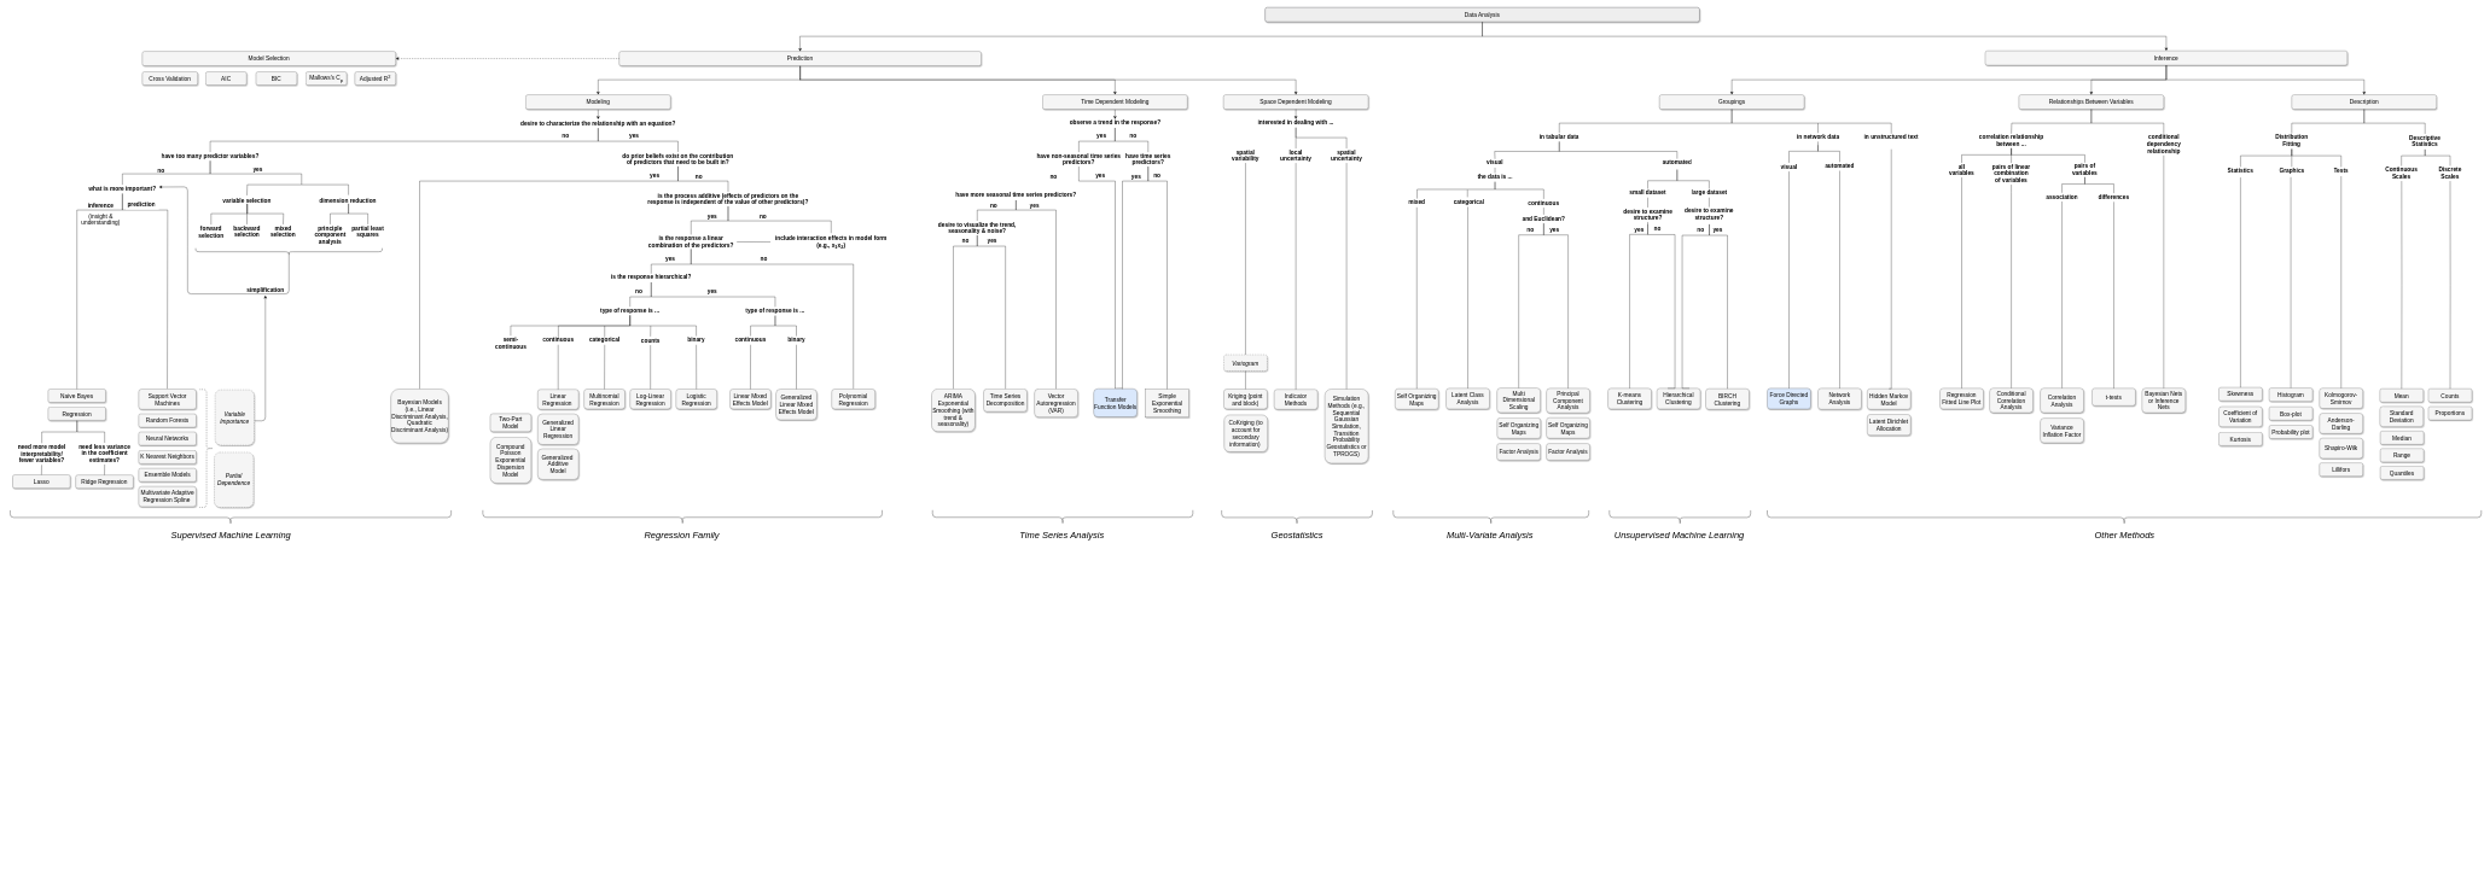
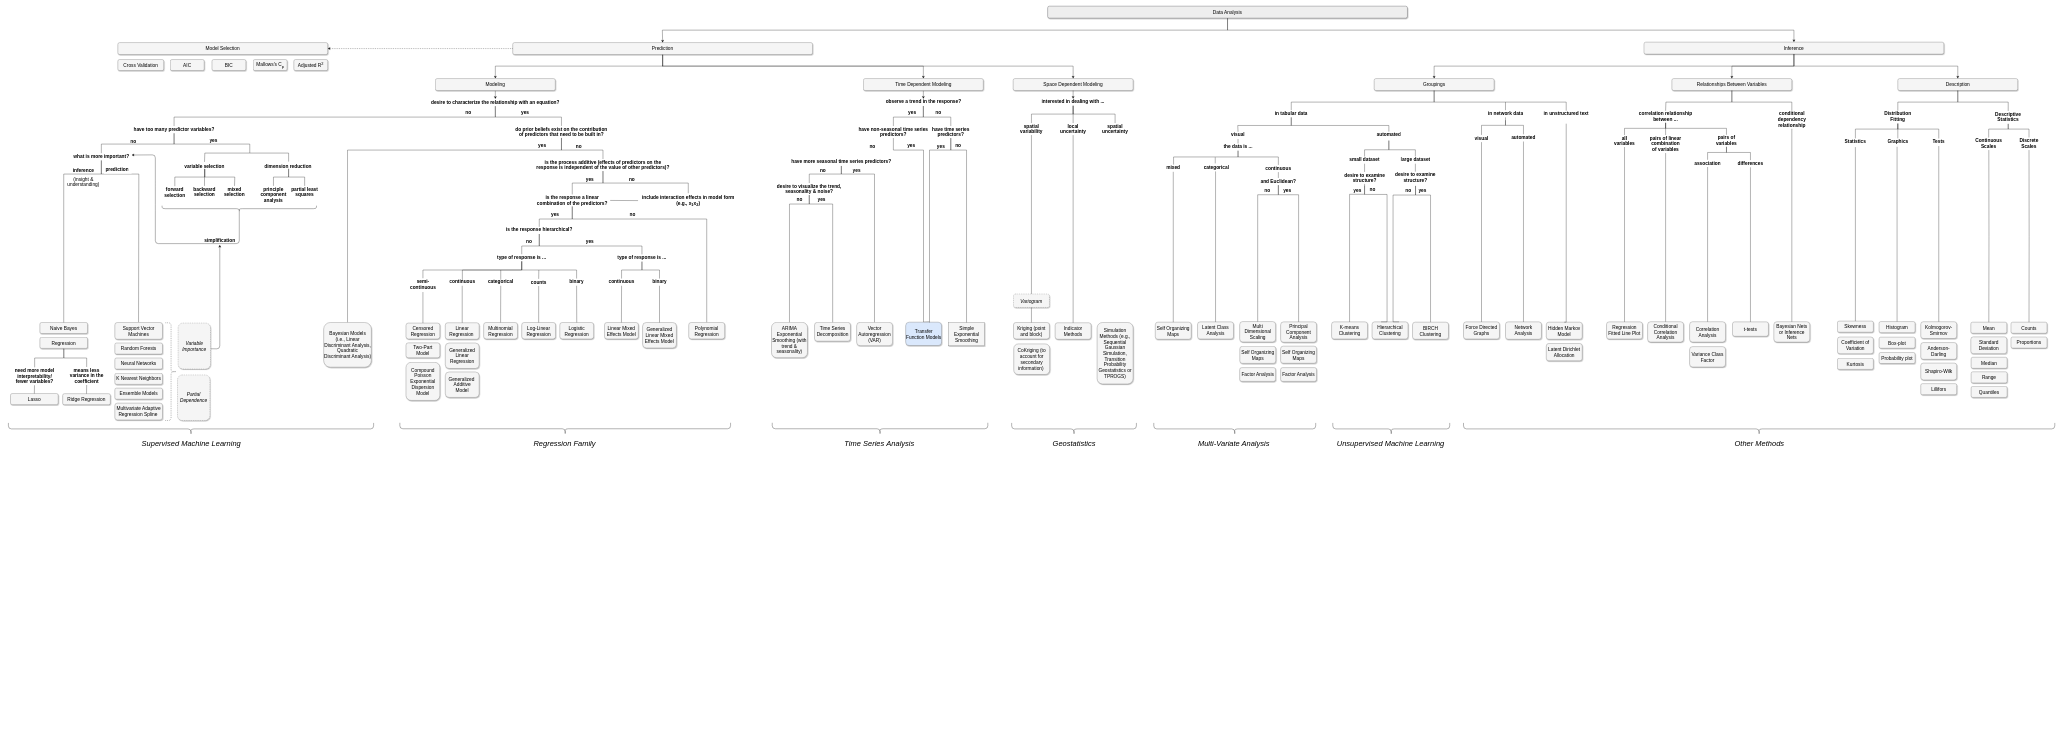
+ <mxCell id="264" style="edgeStyle=orthogonalEdgeStyle;html=1;startSize=6;endFill=0;endSize=6;strokeWidth=1;fontSize=16;rounded=0;endArrow=none;entryX=0.5;entryY=0;entryDx=0;entryDy=0;exitX=0.5;exitY=1;exitDx=0;exitDy=0;" parent="1" source="251" target="256" edge="1"><mxGeometry relative="1" as="geometry"><Array as="points"><mxPoint x="3576" y="380" /><mxPoint x="3437" y="380" /></Array><mxPoint x="3566.273" y="381" as="sourcePoint" /><mxPoint x="3560.818" y="421.909" as="targetPoint" /></mxGeometry></mxCell>
- <mxCell id="265" style="edgeStyle=orthogonalEdgeStyle;html=1;startSize=6;endFill=0;endSize=6;strokeWidth=1;fontSize=16;rounded=0;endArrow=none;exitX=0.5;exitY=1;entryX=0.5;entryY=0;exitDx=0;exitDy=0;entryDx=0;entryDy=0;" parent="1" source="253" target="255" edge="1"><mxGeometry relative="1" as="geometry"><Array as="points"><mxPoint x="3716" y="452" /></Array><mxPoint x="3586" y="462" as="sourcePoint" /><mxPoint x="3586" y="1086" as="targetPoint" /></mxGeometry></mxCell>
+ <mxCell id="272" value="" style="endArrow=none;html=1;fontFamily=Helvetica;fontSize=16;exitX=0.5;exitY=0;exitDx=0;exitDy=0;entryX=0.5;entryY=1;entryDx=0;entryDy=0;" parent="1" source="269" target="268" edge="1"><mxGeometry width="50" height="50" relative="1" as="geometry"><mxPoint x="1548.5" y="1086" as="sourcePoint" /><mxPoint x="1408" y="990" as="targetPoint" /></mxGeometry></mxCell>
+ <mxCell id="269" value="Censored Regression" style="whiteSpace=wrap;html=1;rounded=1;shadow=1;strokeWidth=1;fontSize=16;align=center;fillColor=#f5f5f5;strokeColor=#666666;" parent="1" vertex="1"><mxGeometry x="1351" y="1077" width="113" height="53" as="geometry" /></mxCell>
- <mxCell id="146" value="Force Directed Graphs&lt;br&gt;" style="whiteSpace=wrap;html=1;rounded=1;shadow=1;strokeWidth=1;fontSize=16;align=center;fillColor=#dae8fc;strokeColor=#666666;" parent="1" vertex="1"><mxGeometry x="4878" y="1073" width="120" height="57" as="geometry" /></mxCell>
+ <mxCell id="146" value="Force Directed Graphs&lt;br&gt;" style="whiteSpace=wrap;html=1;rounded=1;shadow=1;strokeWidth=1;fontSize=16;align=center;fillColor=#f5f5f5;strokeColor=#666666;" parent="1" vertex="1"><mxGeometry x="4878" y="1073" width="120" height="57" as="geometry" /></mxCell>
- <mxCell id="211" value="Variance Inflation Factor&lt;br&gt;" style="whiteSpace=wrap;html=1;rounded=1;shadow=1;strokeWidth=1;fontSize=16;align=center;fillColor=#f5f5f5;strokeColor=#666666;" parent="1" vertex="1"><mxGeometry x="5632" y="1155.5" width="120" height="68" as="geometry" /></mxCell>
+ <mxCell id="211" value="Variance Class Factor&lt;br&gt;" style="whiteSpace=wrap;html=1;rounded=1;shadow=1;strokeWidth=1;fontSize=16;align=center;fillColor=#f5f5f5;strokeColor=#666666;" parent="1" vertex="1"><mxGeometry x="5632" y="1155.5" width="120" height="68" as="geometry" /></mxCell>
- <mxCell id="54" value="&lt;h1 style=&quot;font-size: 16px&quot;&gt;need less variance in the coefficient estimates?&lt;/h1&gt;" style="text;html=1;strokeColor=none;fillColor=none;spacing=5;spacingTop=-20;whiteSpace=wrap;overflow=hidden;rounded=0;fontStyle=0;fontFamily=Helvetica;fontSize=16;align=center;verticalAlign=top;" parent="1" vertex="1"><mxGeometry x="208" y="1223.5" width="156" height="60" as="geometry" /></mxCell>
+ <mxCell id="54" value="&lt;h1 style=&quot;font-size: 16px&quot;&gt;means less variance in the coefficient estimates?&lt;/h1&gt;" style="text;html=1;strokeColor=none;fillColor=none;spacing=5;spacingTop=-20;whiteSpace=wrap;overflow=hidden;rounded=0;fontStyle=0;fontFamily=Helvetica;fontSize=16;align=center;verticalAlign=top;" parent="1" vertex="1"><mxGeometry x="208" y="1223.5" width="156" height="60" as="geometry" /></mxCell>
